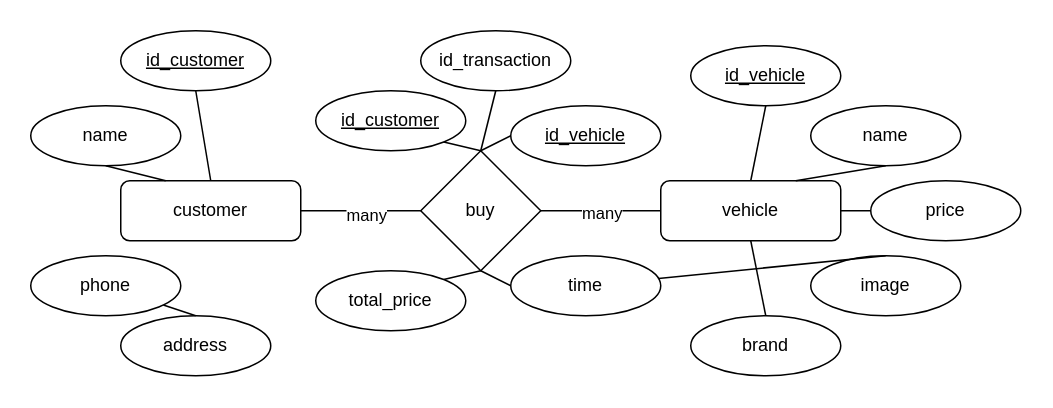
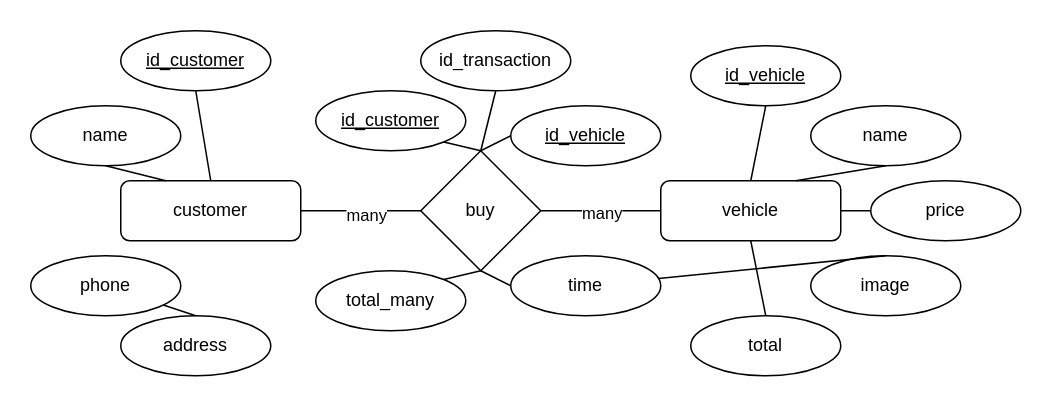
- <mxCell id="33" value="total_price" style="ellipse;whiteSpace=wrap;html=1;" vertex="1" parent="1"><mxGeometry x="210" y="180" width="100" height="40" as="geometry" /></mxCell>
+ <mxCell id="33" value="total_many" style="ellipse;whiteSpace=wrap;html=1;" vertex="1" parent="1"><mxGeometry x="210" y="180" width="100" height="40" as="geometry" /></mxCell>
- <mxCell id="12" value="brand" style="ellipse;whiteSpace=wrap;html=1;" vertex="1" parent="1"><mxGeometry x="460" y="210" width="100" height="40" as="geometry" /></mxCell>
+ <mxCell id="12" value="total" style="ellipse;whiteSpace=wrap;html=1;" vertex="1" parent="1"><mxGeometry x="460" y="210" width="100" height="40" as="geometry" /></mxCell>
